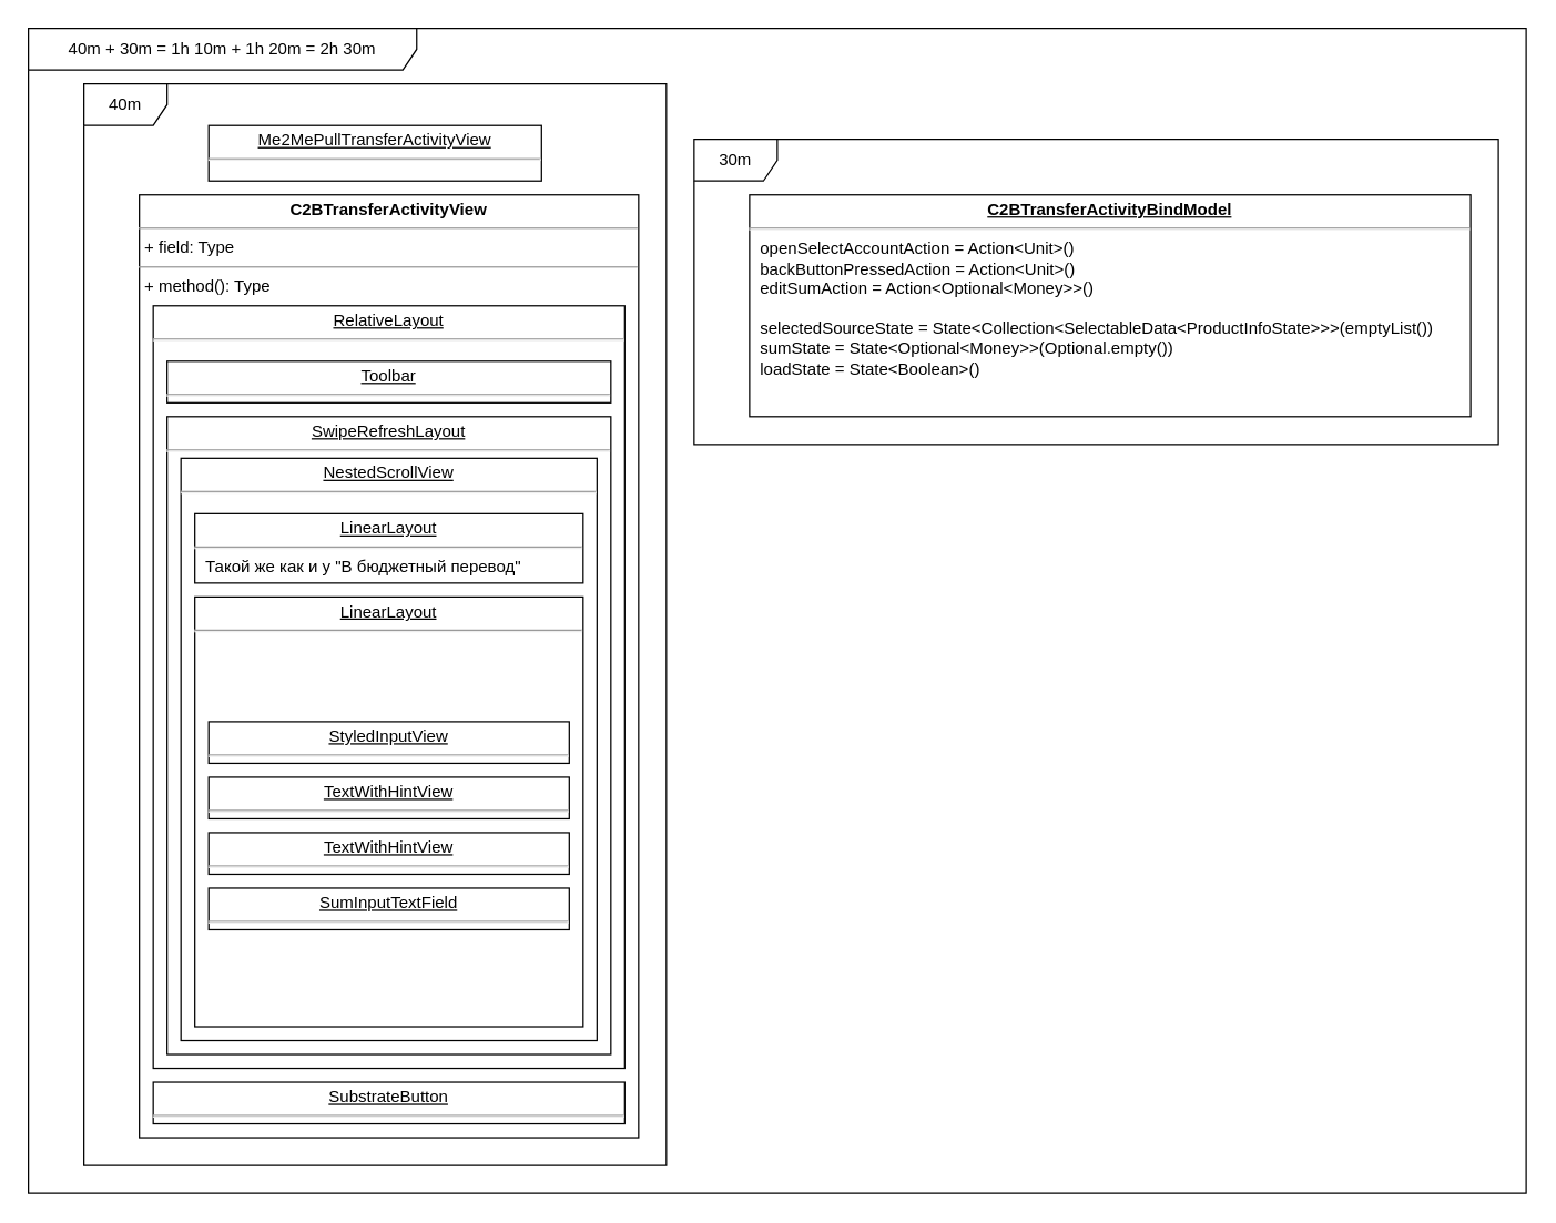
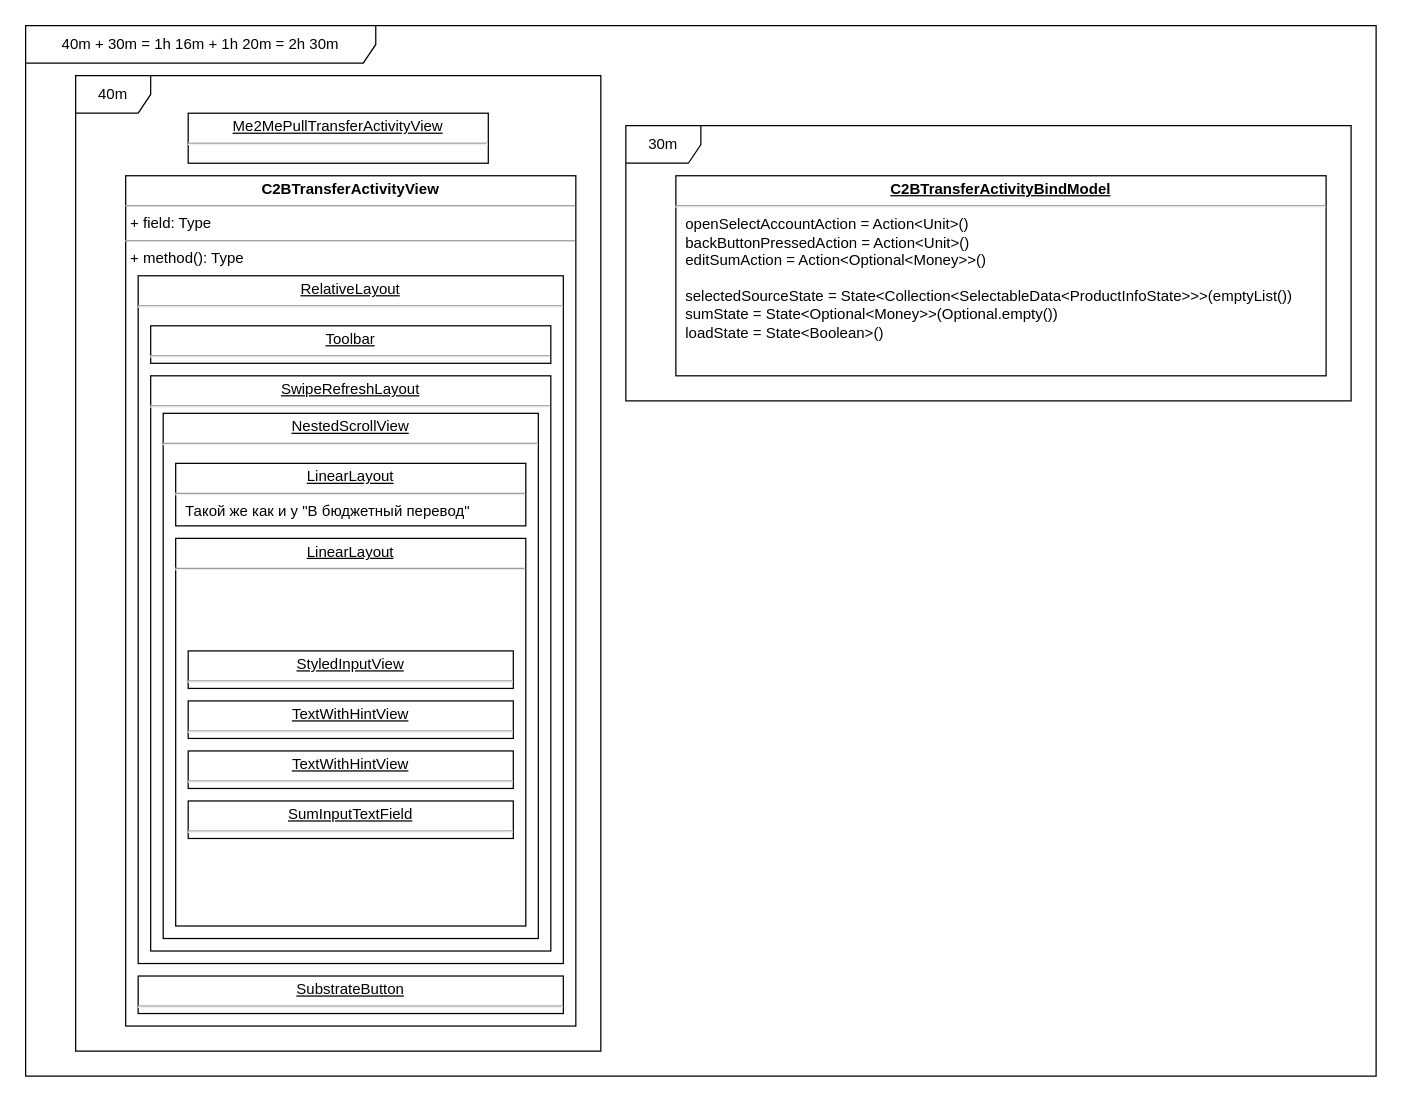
- <mxCell id="18" value="40m + 30m = 1h 10m + 1h 20m = 2h 30m" style="shape=umlFrame;whiteSpace=wrap;html=1;width=280;height=30;" vertex="1" parent="1"><mxGeometry x="20" y="20" width="1080" height="840" as="geometry" /></mxCell>
+ <mxCell id="18" value="40m + 30m = 1h 16m + 1h 20m = 2h 30m" style="shape=umlFrame;whiteSpace=wrap;html=1;width=280;height=30;" vertex="1" parent="1"><mxGeometry x="20" y="20" width="1080" height="840" as="geometry" /></mxCell>
